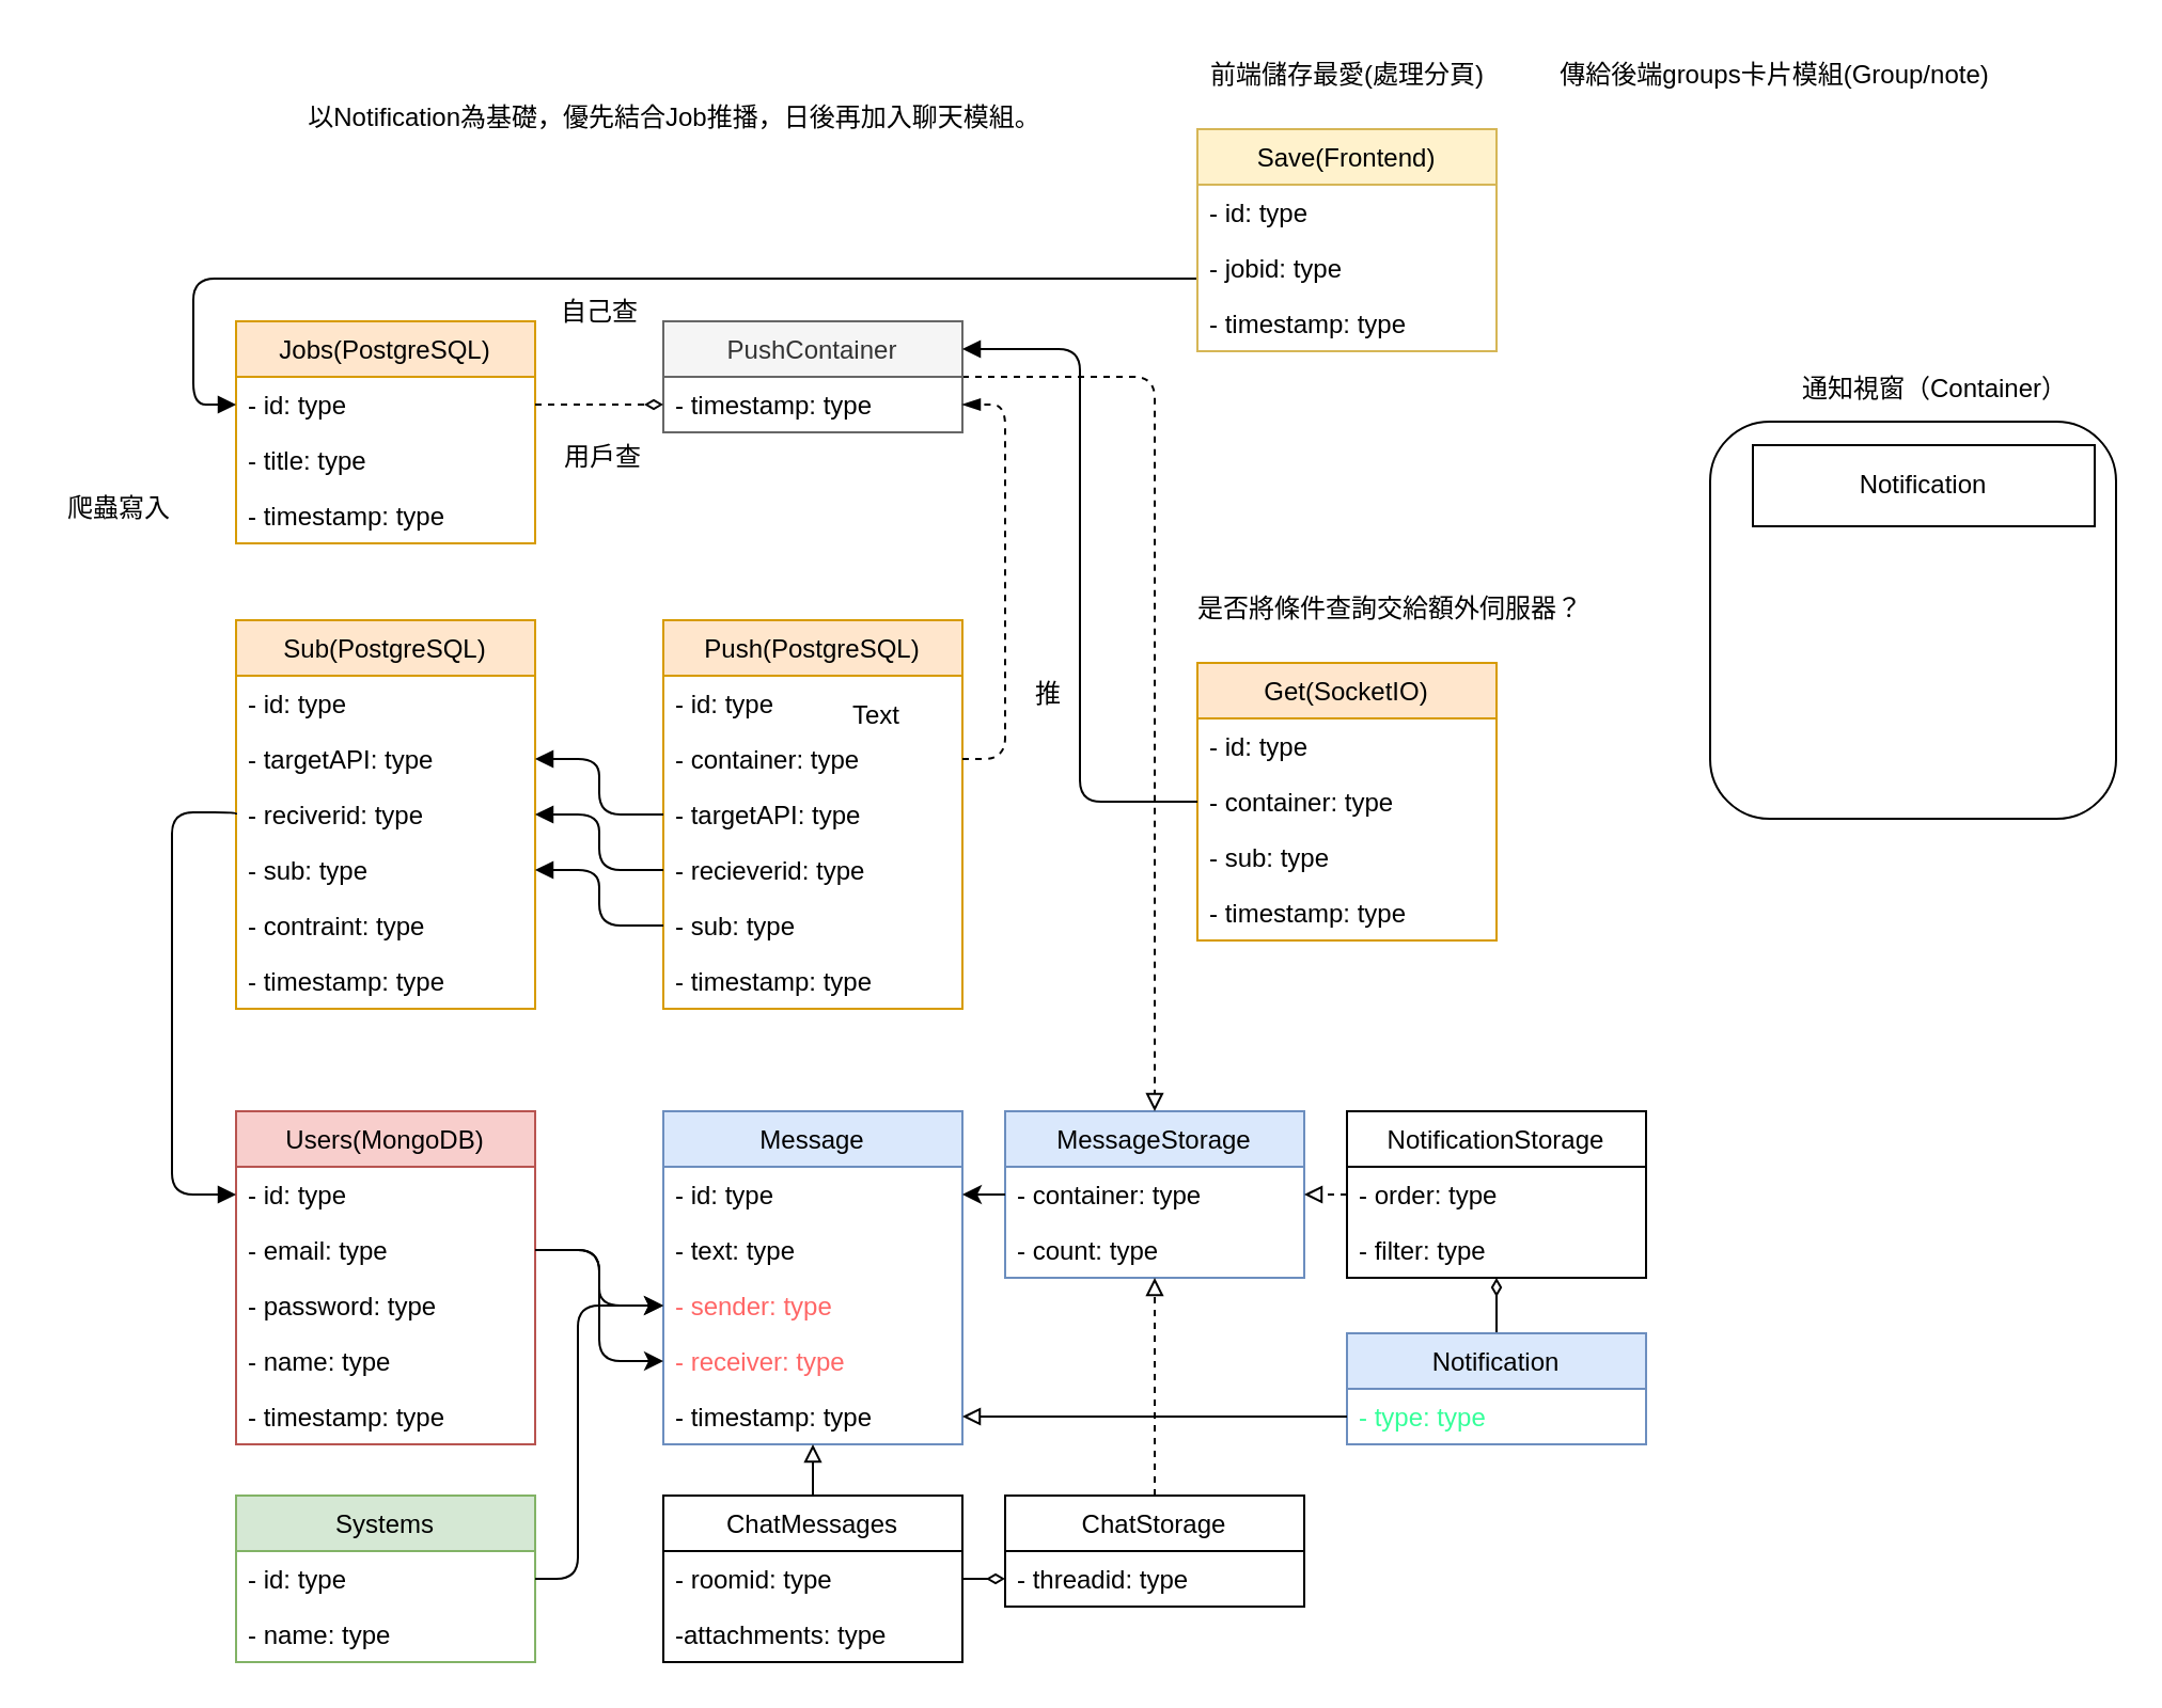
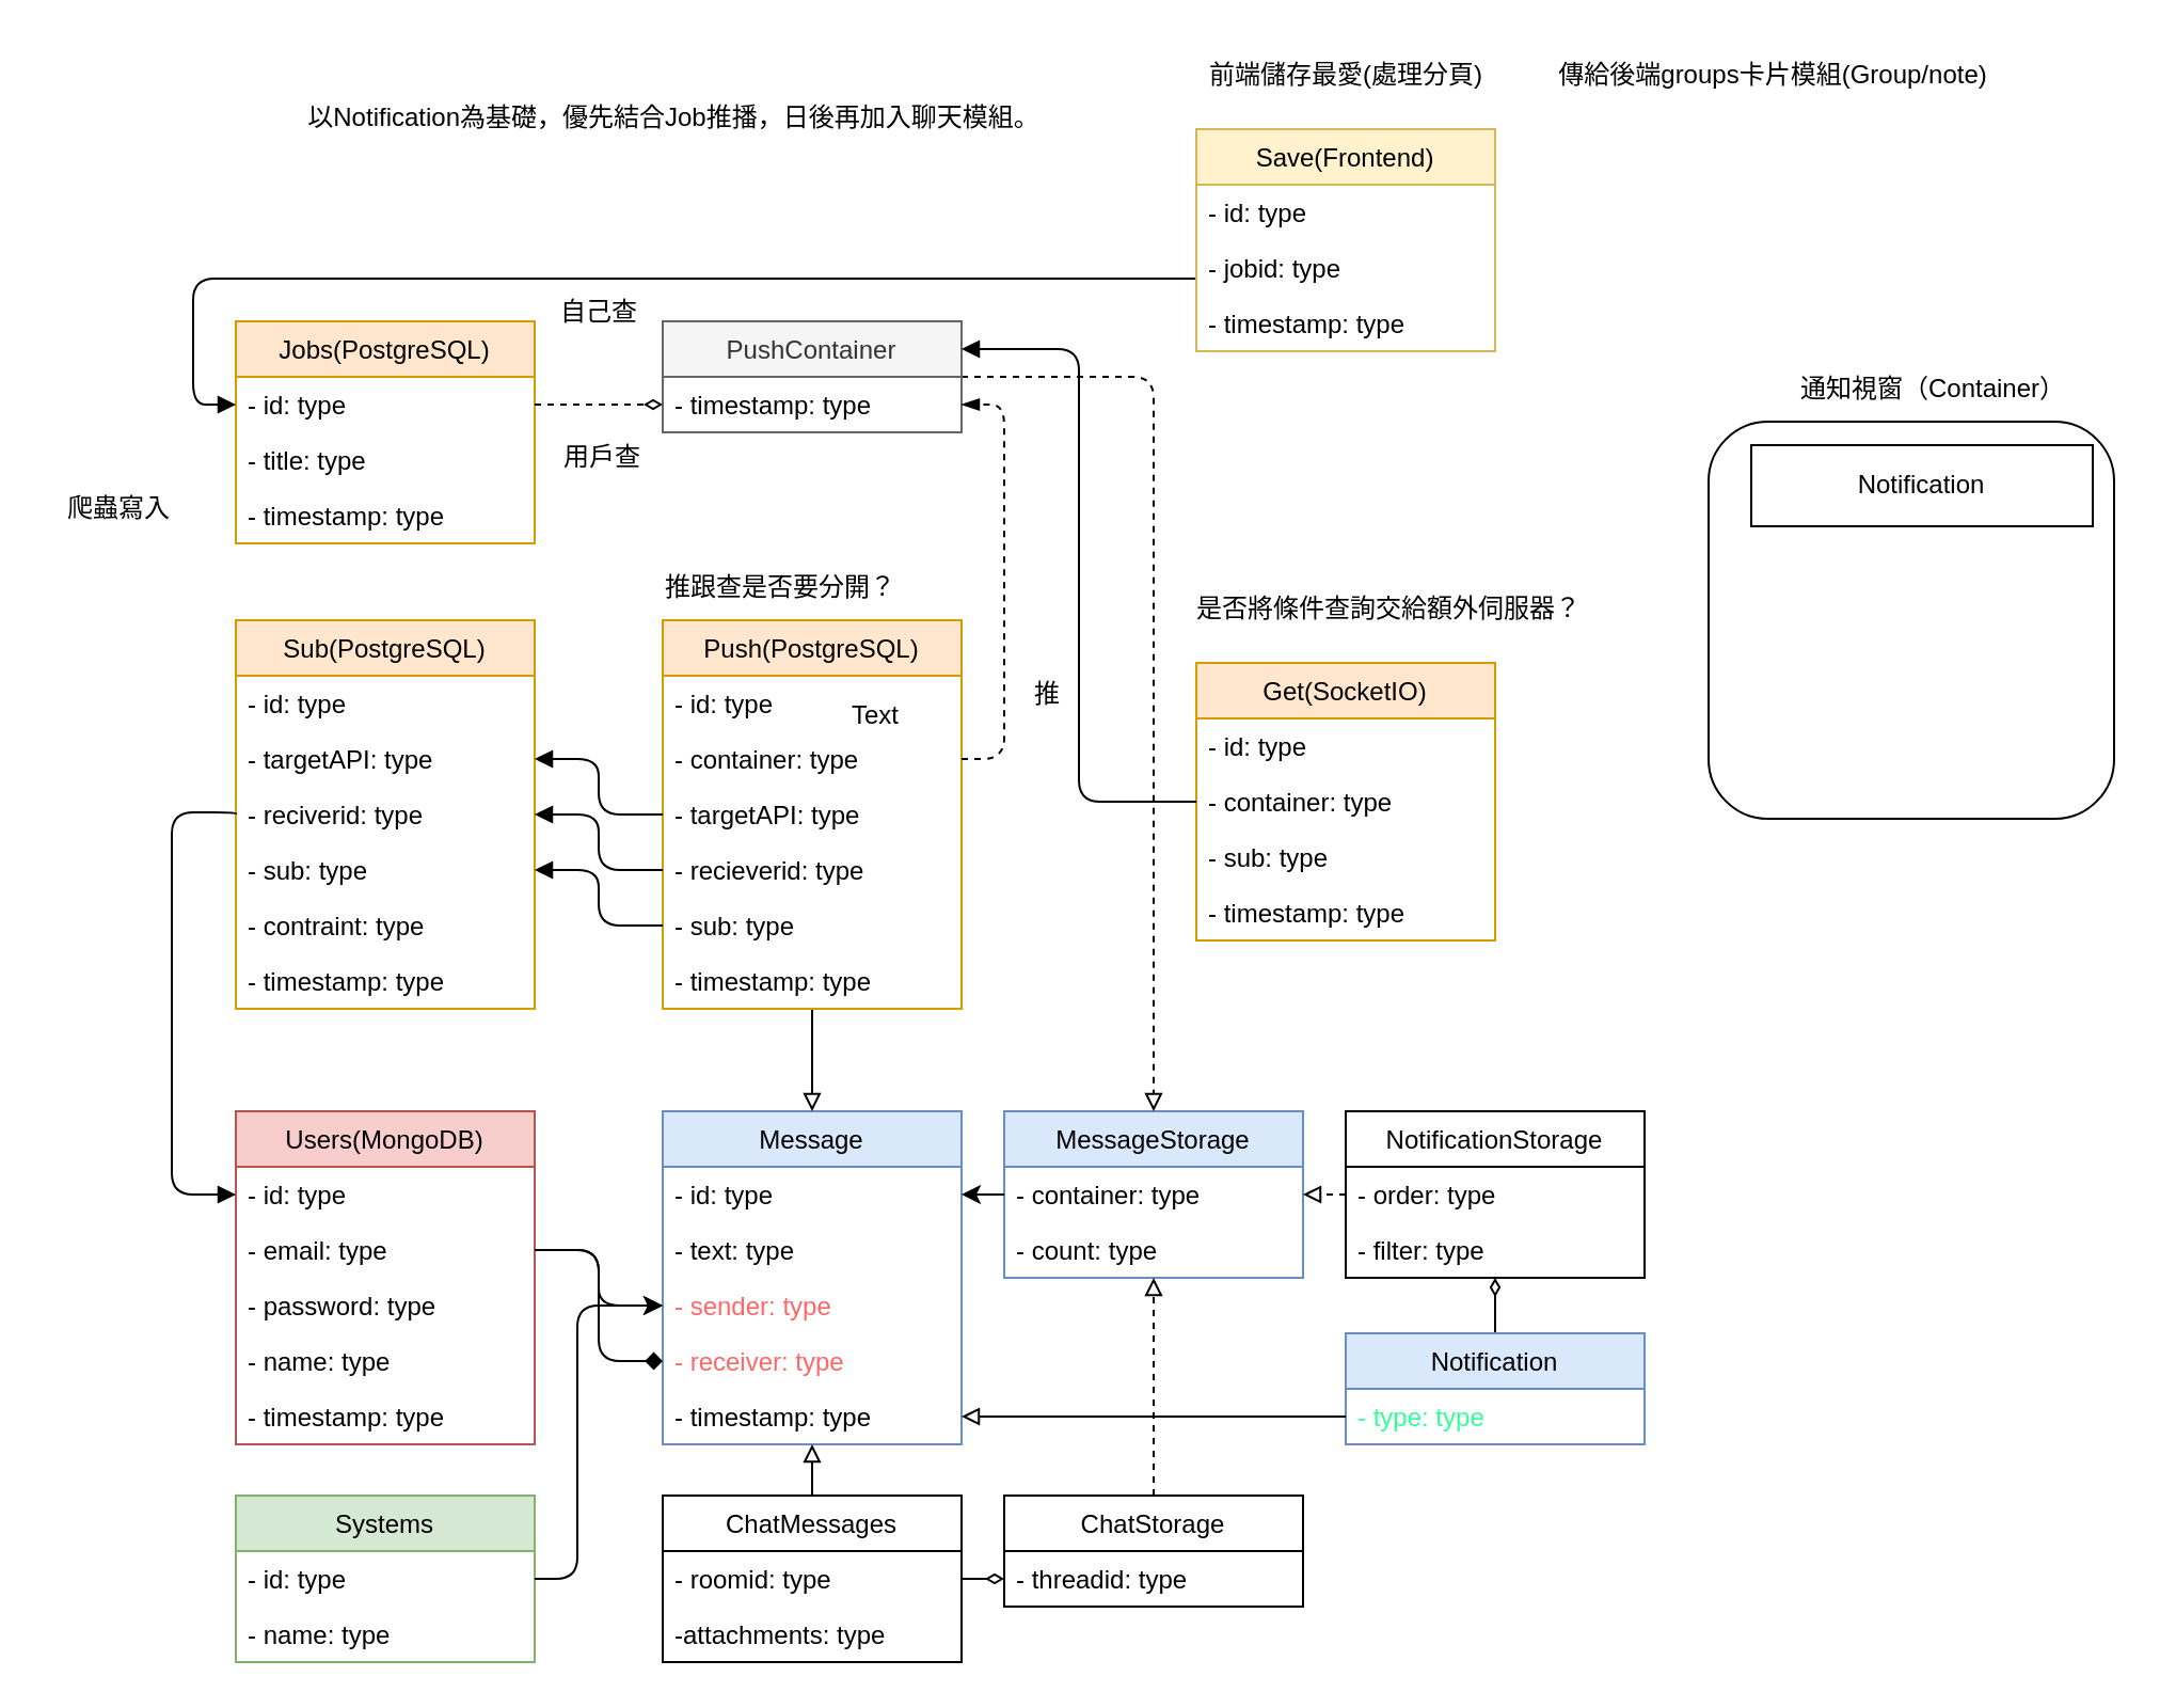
+ <mxCell id="72" value="推跟查是否要分開？" style="text;html=1;align=center;verticalAlign=middle;resizable=0;points=[];autosize=1;strokeColor=none;fillColor=none;fontColor=#000000;" parent="1" vertex="1"><mxGeometry x="300" y="260" width="130" height="30" as="geometry" /></mxCell>
+ <mxCell id="52" style="edgeStyle=orthogonalEdgeStyle;html=1;entryX=0.5;entryY=0;entryDx=0;entryDy=0;fontColor=#000000;endArrow=block;endFill=0;" parent="1" source="53" target="2" edge="1"><mxGeometry relative="1" as="geometry" /></mxCell>
- <mxCell id="18" style="edgeStyle=orthogonalEdgeStyle;html=1;entryX=0;entryY=0.5;entryDx=0;entryDy=0;exitX=1;exitY=0.5;exitDx=0;exitDy=0;" parent="1" source="13" target="6" edge="1"><mxGeometry relative="1" as="geometry"><mxPoint x="260" y="569" as="sourcePoint" /><mxPoint x="320" y="621" as="targetPoint" /></mxGeometry></mxCell>
+ <mxCell id="18" style="edgeStyle=orthogonalEdgeStyle;html=1;entryX=0;entryY=0.5;entryDx=0;entryDy=0;exitX=1;exitY=0.5;exitDx=0;exitDy=0;endArrow=diamond;" parent="1" source="13" target="6" edge="1"><mxGeometry relative="1" as="geometry"><mxPoint x="260" y="569" as="sourcePoint" /><mxPoint x="320" y="621" as="targetPoint" /></mxGeometry></mxCell>
